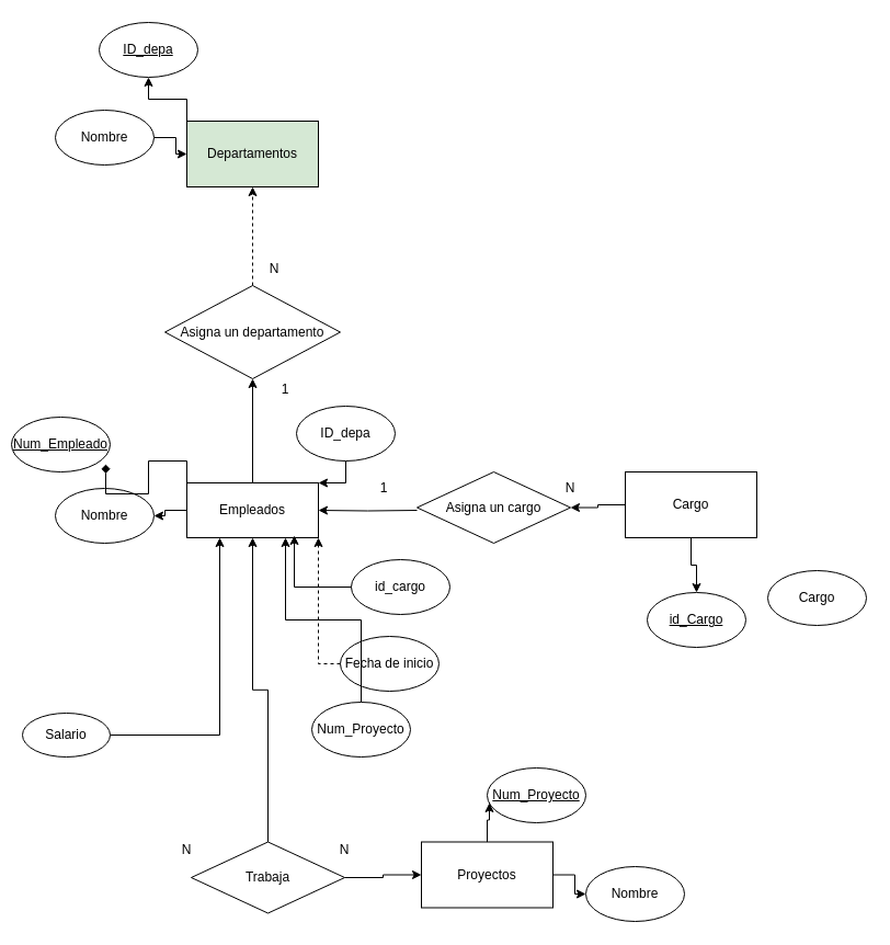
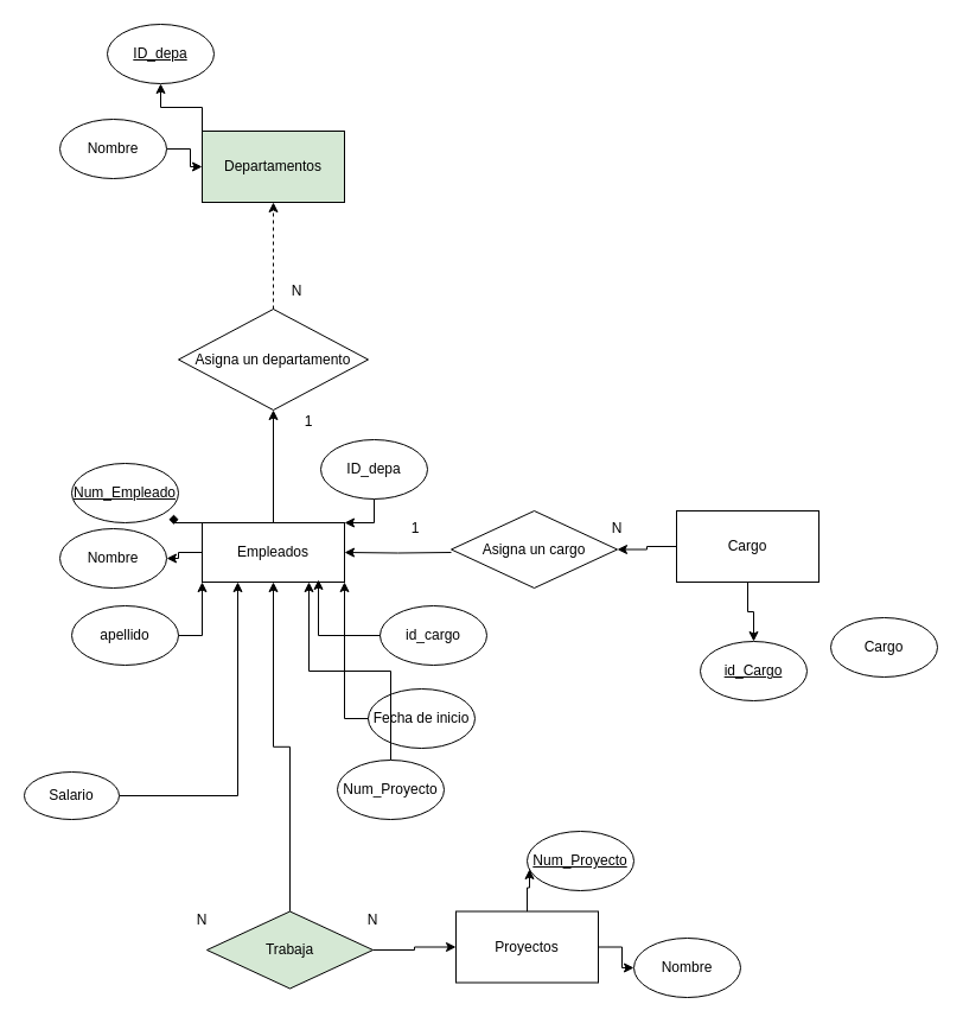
- <mxCell id="16" value="&lt;u&gt;Num_Empleado&lt;/u&gt;" style="ellipse;whiteSpace=wrap;html=1;" vertex="1" parent="1"><mxGeometry x="10" y="380" width="90" height="50" as="geometry" /></mxCell>
+ <mxCell id="16" value="&lt;u&gt;Num_Empleado&lt;/u&gt;" style="ellipse;whiteSpace=wrap;html=1;" vertex="1" parent="1"><mxGeometry x="60" y="390" width="90" height="50" as="geometry" /></mxCell>
+ <mxCell id="18" style="edgeStyle=orthogonalEdgeStyle;rounded=0;orthogonalLoop=1;jettySize=auto;html=1;entryX=0;entryY=1;entryDx=0;entryDy=0;" edge="1" parent="1" source="9" target="4"><mxGeometry relative="1" as="geometry" /></mxCell>
+ <mxCell id="9" value="apellido" style="ellipse;whiteSpace=wrap;html=1;" vertex="1" parent="1"><mxGeometry x="60" y="510" width="90" height="50" as="geometry" /></mxCell>
- <mxCell id="19" style="edgeStyle=orthogonalEdgeStyle;rounded=0;orthogonalLoop=1;jettySize=auto;html=1;entryX=1;entryY=1;entryDx=0;entryDy=0;dashed=1;" edge="1" parent="1" source="15" target="4"><mxGeometry relative="1" as="geometry" /></mxCell>
+ <mxCell id="19" style="edgeStyle=orthogonalEdgeStyle;rounded=0;orthogonalLoop=1;jettySize=auto;html=1;entryX=1;entryY=1;entryDx=0;entryDy=0;" edge="1" parent="1" source="15" target="4"><mxGeometry relative="1" as="geometry" /></mxCell>
- <mxCell id="41" value="Trabaja" style="rhombus;whiteSpace=wrap;html=1;" vertex="1" parent="1"><mxGeometry x="174" y="767.5" width="140" height="65" as="geometry" /></mxCell>
+ <mxCell id="41" value="Trabaja" style="rhombus;whiteSpace=wrap;html=1;fillColor=#d5e8d4;" vertex="1" parent="1"><mxGeometry x="174" y="767.5" width="140" height="65" as="geometry" /></mxCell>
